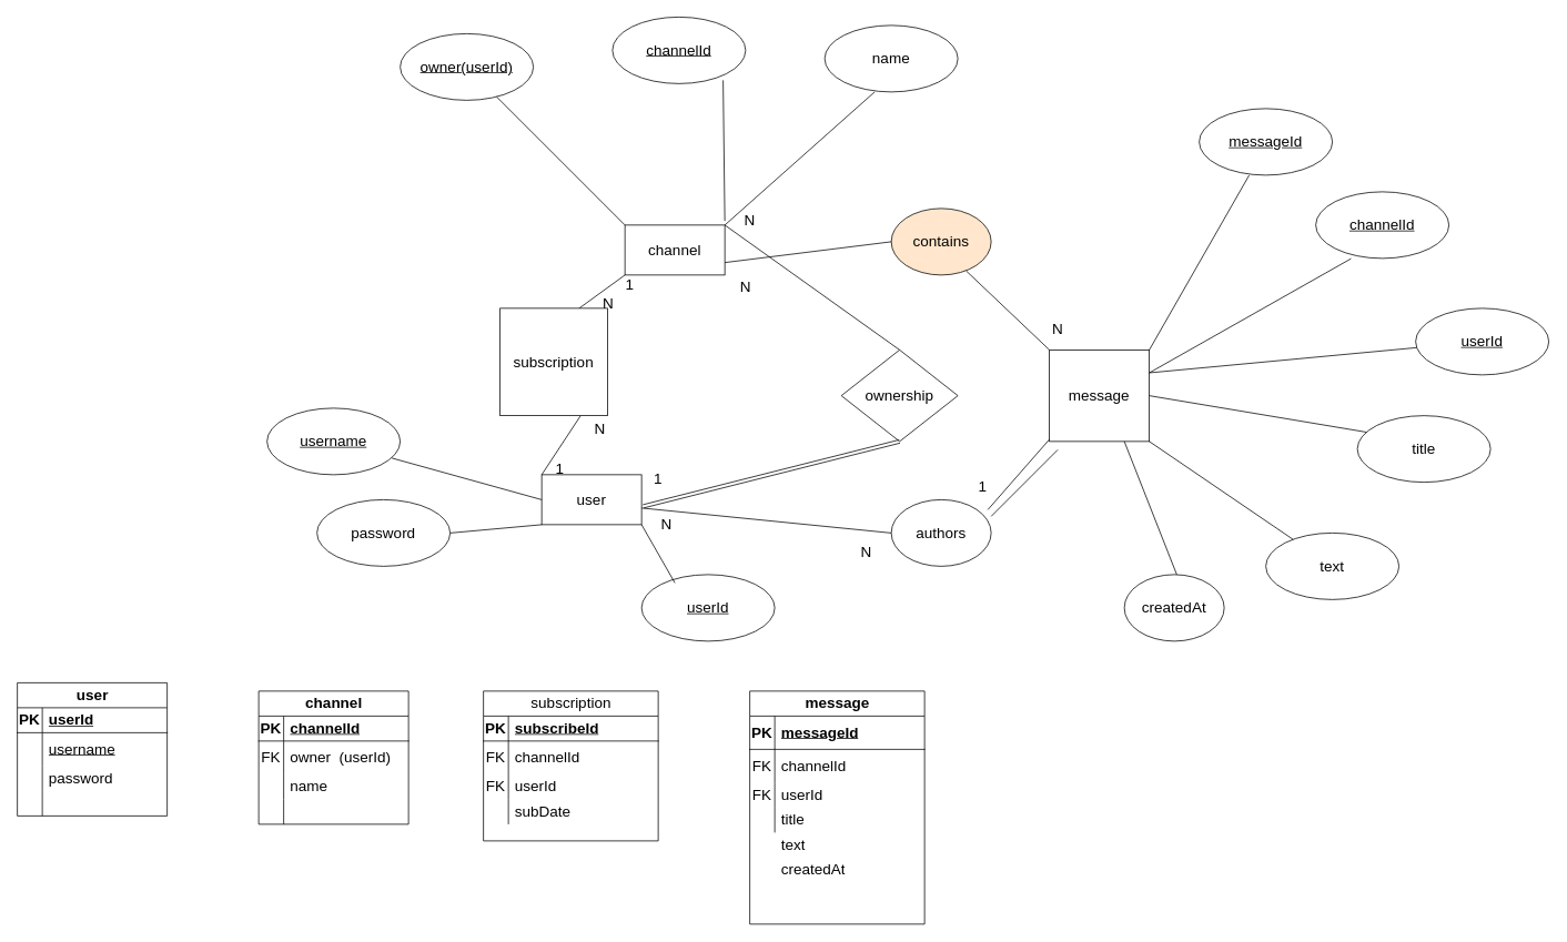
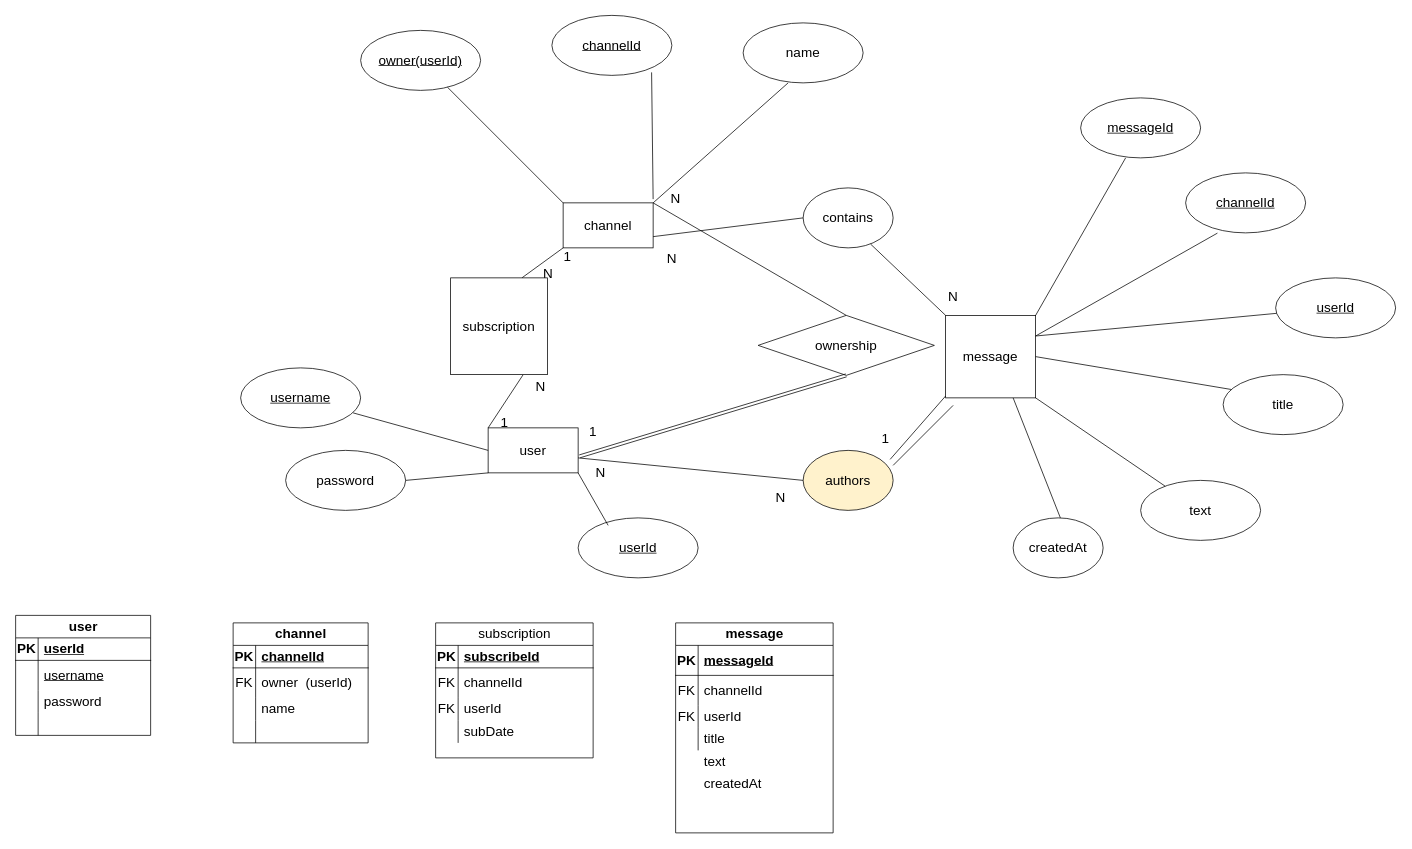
- <mxCell id="94" value="&lt;font style=&quot;font-size: 18px;&quot;&gt;contains&lt;/font&gt;" style="ellipse;whiteSpace=wrap;html=1;fillColor=#ffe6cc;" vertex="1" parent="1"><mxGeometry x="1070" y="250" width="120" height="80" as="geometry" /></mxCell>
+ <mxCell id="94" value="&lt;font style=&quot;font-size: 18px;&quot;&gt;contains&lt;/font&gt;" style="ellipse;whiteSpace=wrap;html=1;" vertex="1" parent="1"><mxGeometry x="1070" y="250" width="120" height="80" as="geometry" /></mxCell>
- <mxCell id="6" value="&lt;font style=&quot;font-size: 18px;&quot;&gt;ownership&lt;/font&gt;" style="rhombus;whiteSpace=wrap;html=1;fontSize=18;" parent="1" vertex="1"><mxGeometry x="1010" y="420" width="140" height="110" as="geometry" /></mxCell>
+ <mxCell id="6" value="&lt;font style=&quot;font-size: 18px;&quot;&gt;ownership&lt;/font&gt;" style="rhombus;whiteSpace=wrap;html=1;fontSize=18;" parent="1" vertex="1"><mxGeometry x="1010" y="420" width="235" height="80" as="geometry" /></mxCell>
- <mxCell id="92" value="&lt;font style=&quot;font-size: 18px;&quot;&gt;authors&lt;/font&gt;" style="ellipse;whiteSpace=wrap;html=1;" vertex="1" parent="1"><mxGeometry x="1070" y="600" width="120" height="80" as="geometry" /></mxCell>
+ <mxCell id="92" value="&lt;font style=&quot;font-size: 18px;&quot;&gt;authors&lt;/font&gt;" style="ellipse;whiteSpace=wrap;html=1;fillColor=#fff2cc;" vertex="1" parent="1"><mxGeometry x="1070" y="600" width="120" height="80" as="geometry" /></mxCell>
